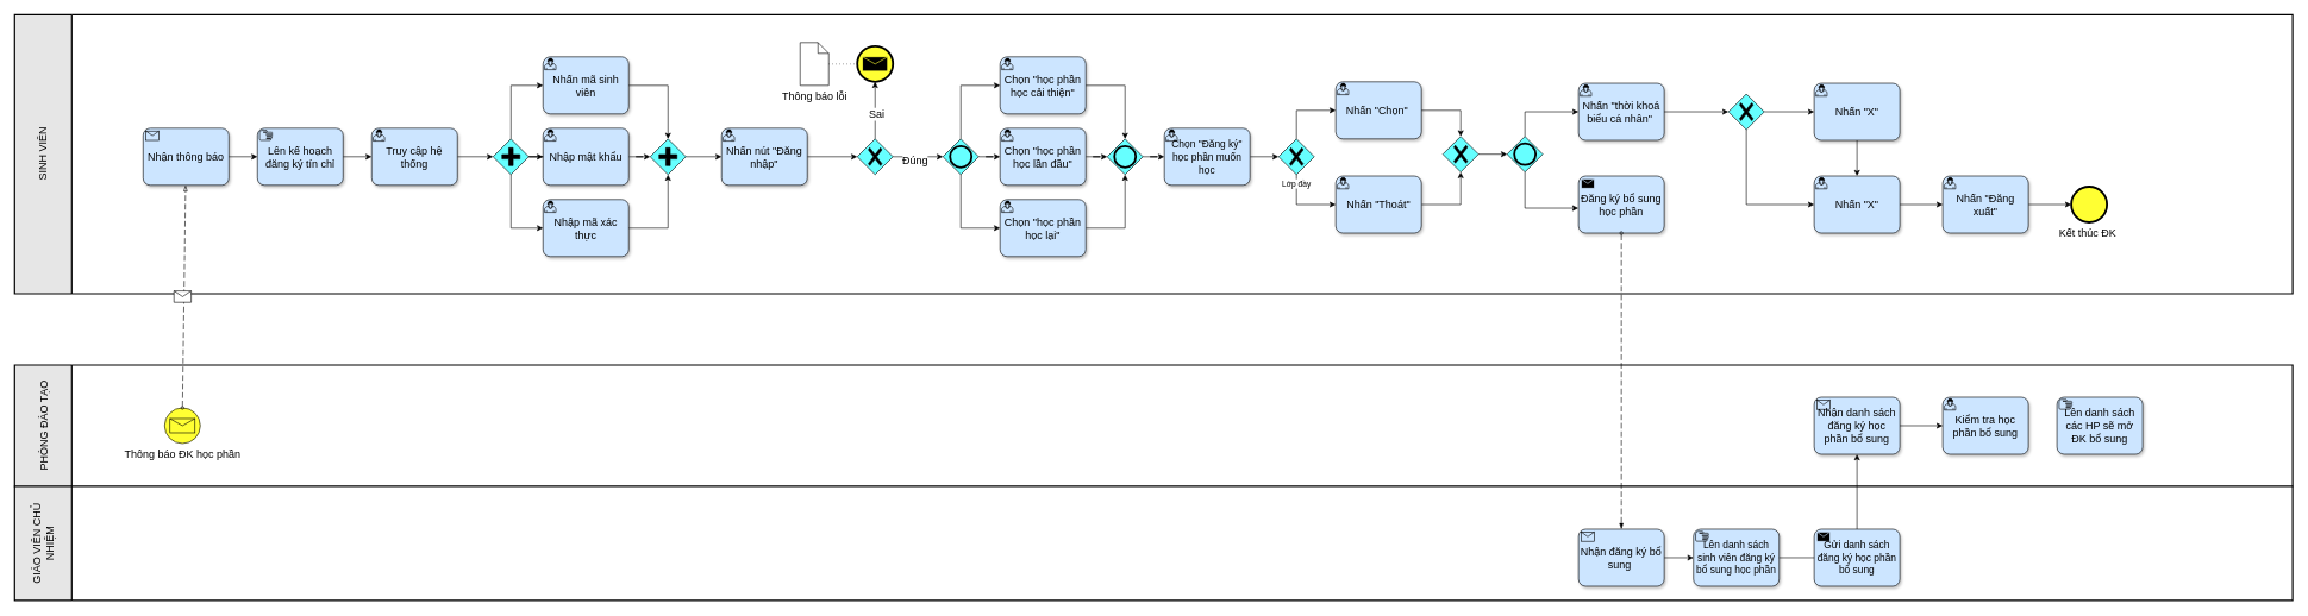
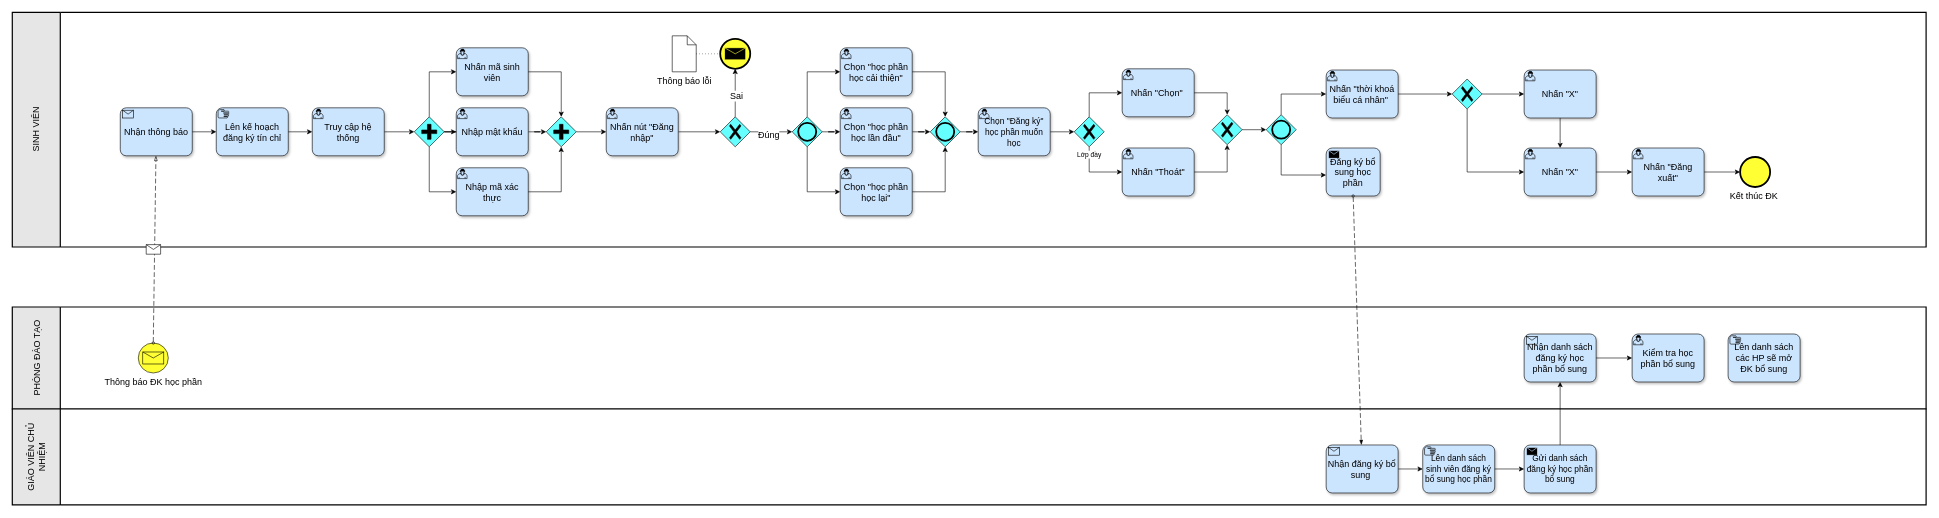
- <mxCell id="26" value="Đăng ký bổ sung học phần" style="points=[[0.25,0,0],[0.5,0,0],[0.75,0,0],[1,0.25,0],[1,0.5,0],[1,0.75,0],[0.75,1,0],[0.5,1,0],[0.25,1,0],[0,0.75,0],[0,0.5,0],[0,0.25,0]];shape=mxgraph.bpmn.task;whiteSpace=wrap;rectStyle=rounded;size=10;html=1;container=1;expand=0;collapsible=0;taskMarker=send;fillColor=#CCE5FF;fontSize=15;shadow=1;strokeColor=default;" parent="2" vertex="1"><mxGeometry x="2190" y="226" width="120" height="80" as="geometry" /></mxCell>
+ <mxCell id="26" value="Đăng ký bổ sung học phần" style="points=[[0.25,0,0],[0.5,0,0],[0.75,0,0],[1,0.25,0],[1,0.5,0],[1,0.75,0],[0.75,1,0],[0.5,1,0],[0.25,1,0],[0,0.75,0],[0,0.5,0],[0,0.25,0]];shape=mxgraph.bpmn.task;whiteSpace=wrap;rectStyle=rounded;size=10;html=1;container=1;expand=0;collapsible=0;taskMarker=send;fillColor=#CCE5FF;fontSize=15;shadow=1;strokeColor=default;" parent="2" vertex="1"><mxGeometry x="2190" y="226" width="90" height="80" as="geometry" /></mxCell>
- <mxCell id="82" style="edgeStyle=orthogonalEdgeStyle;rounded=0;orthogonalLoop=1;jettySize=auto;html=1;entryX=0;entryY=0.5;entryDx=0;entryDy=0;entryPerimeter=0;fontSize=15;strokeColor=default;endArrow=none;" parent="77" source="78" target="81" edge="1"><mxGeometry relative="1" as="geometry" /></mxCell>
+ <mxCell id="82" style="edgeStyle=orthogonalEdgeStyle;rounded=0;orthogonalLoop=1;jettySize=auto;html=1;entryX=0;entryY=0.5;entryDx=0;entryDy=0;entryPerimeter=0;fontSize=15;strokeColor=default;" parent="77" source="78" target="81" edge="1"><mxGeometry relative="1" as="geometry" /></mxCell>
